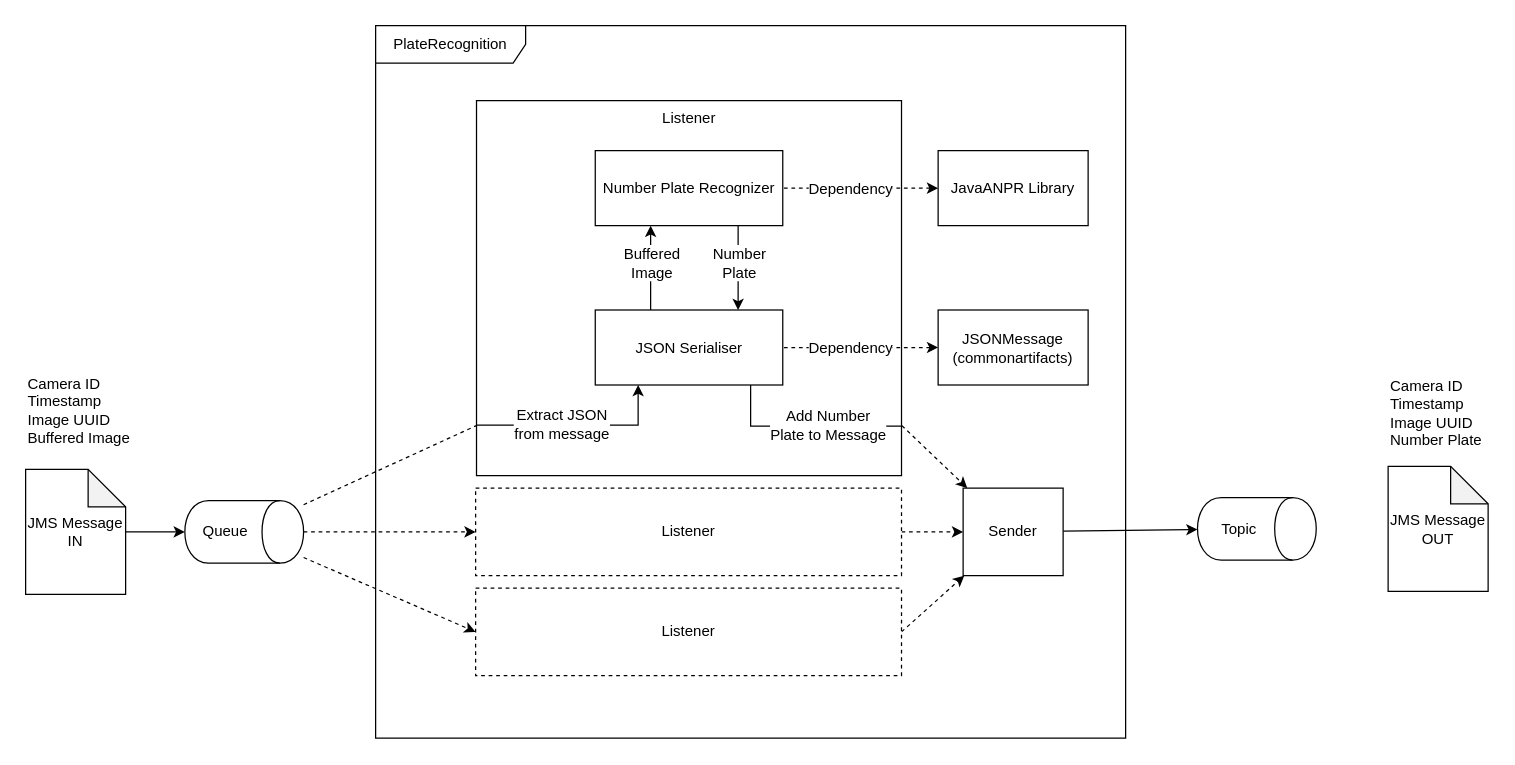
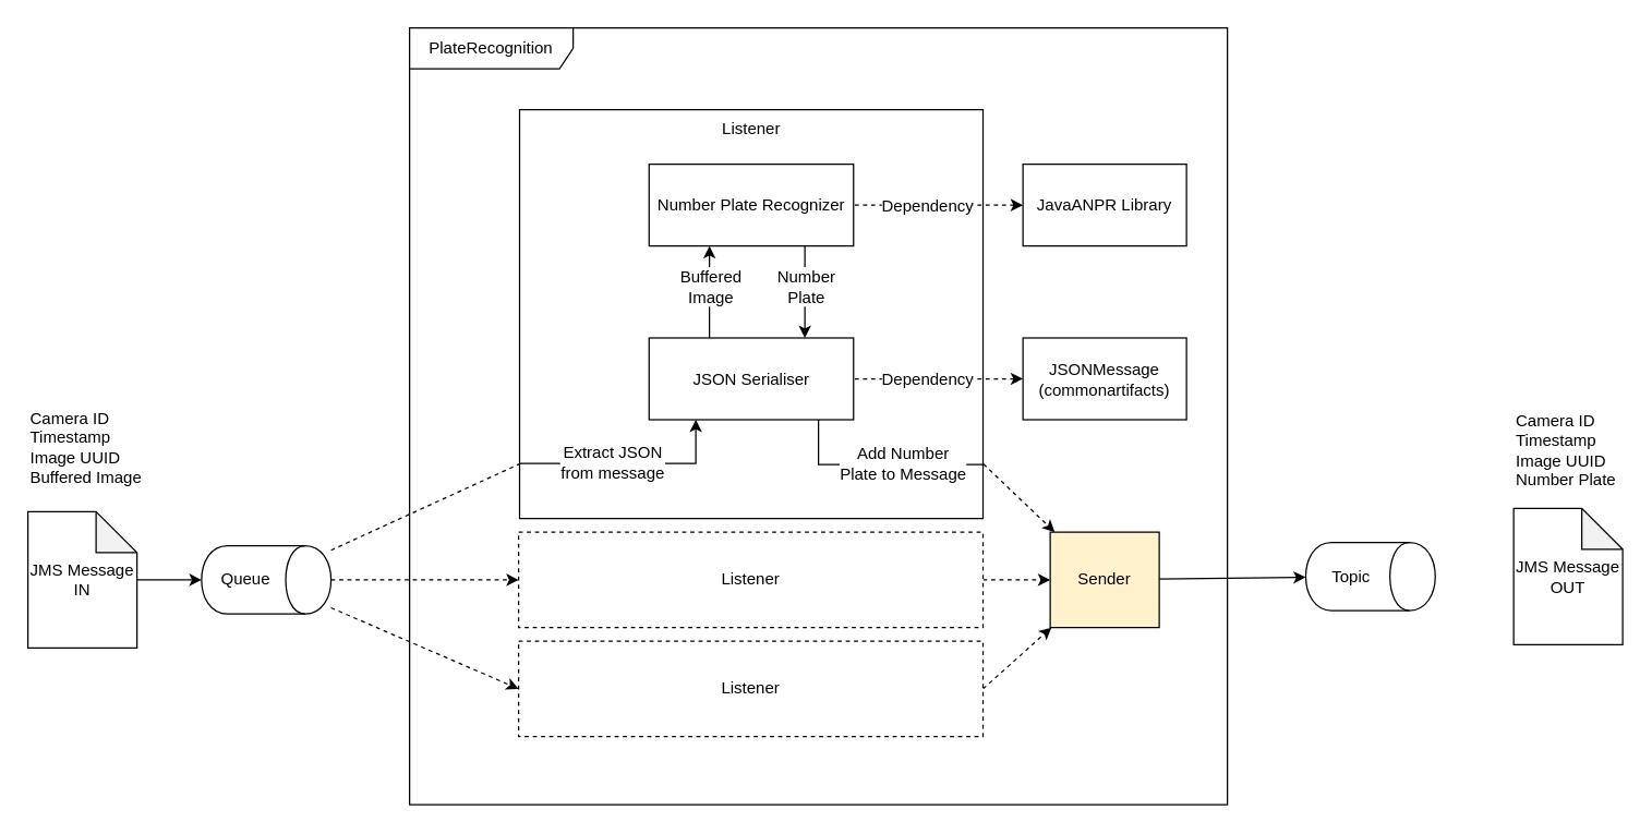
- <mxCell id="24" value="Sender" style="rounded=0;whiteSpace=wrap;html=1;" parent="1" vertex="1"><mxGeometry x="770" y="390" width="80" height="70" as="geometry" /></mxCell>
+ <mxCell id="24" value="Sender" style="rounded=0;whiteSpace=wrap;html=1;fillColor=#fff2cc;" parent="1" vertex="1"><mxGeometry x="770" y="390" width="80" height="70" as="geometry" /></mxCell>
